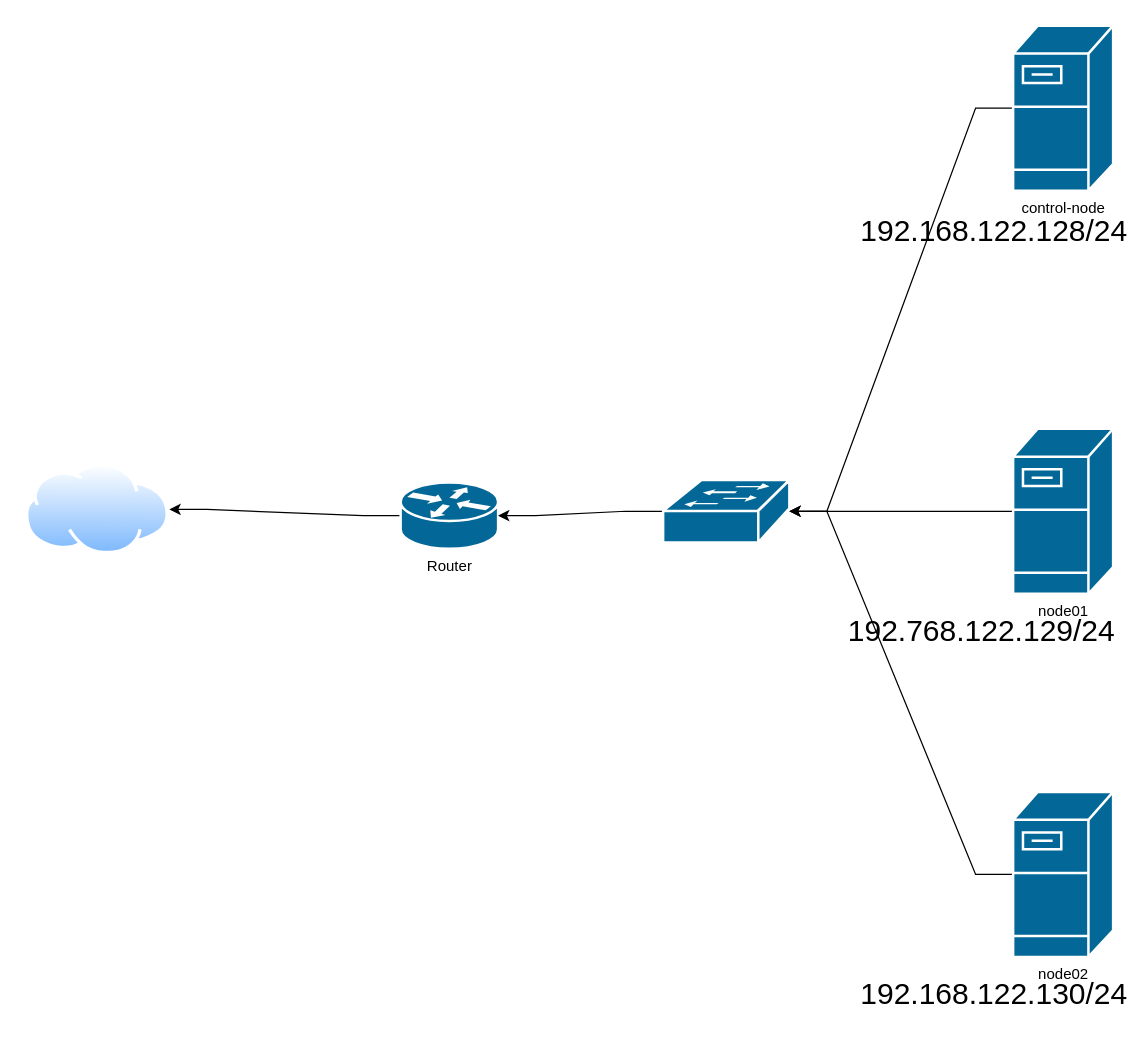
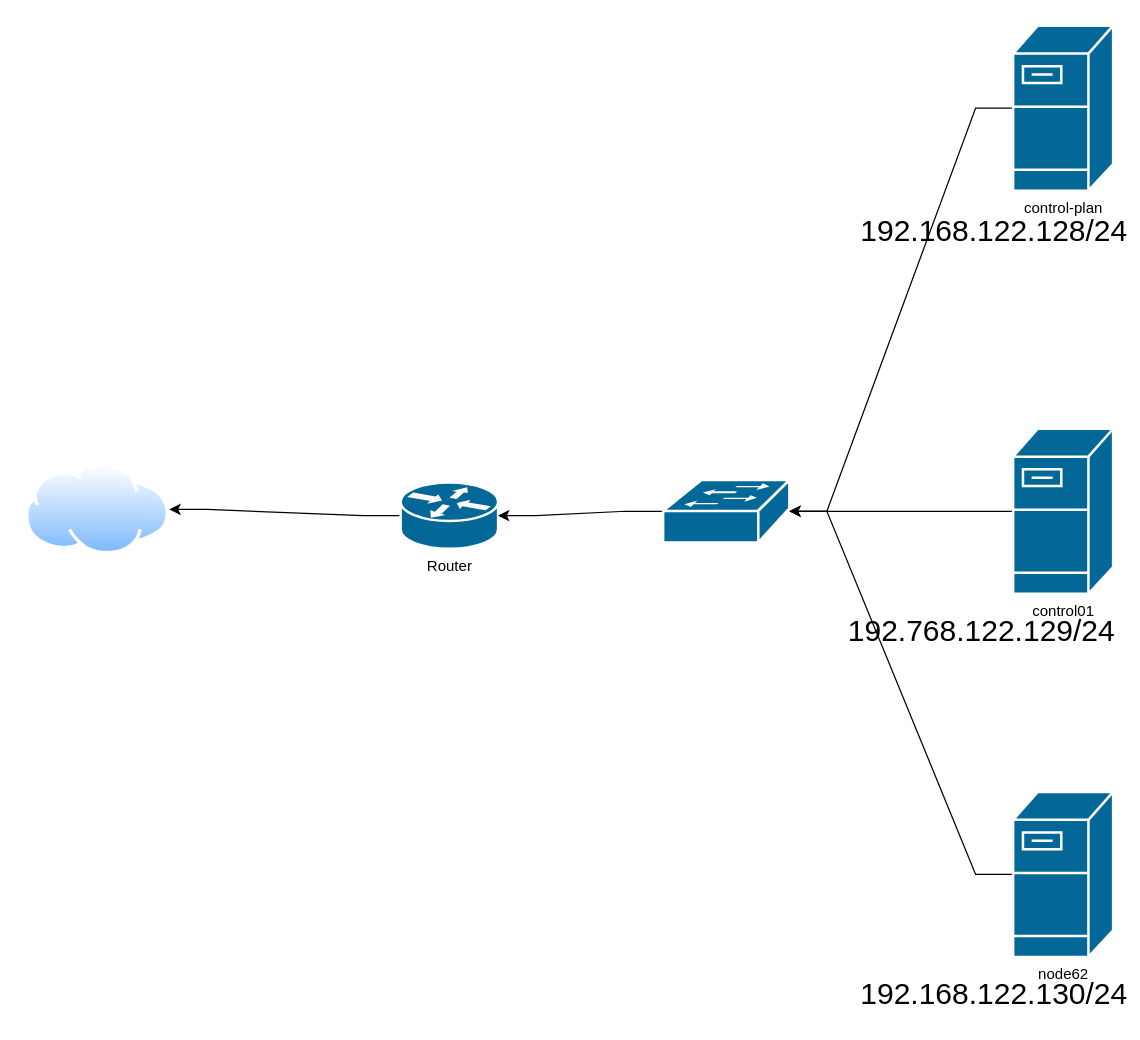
- <mxCell id="3" value="control-node" style="shape=mxgraph.cisco.servers.fileserver;sketch=0;html=1;pointerEvents=1;dashed=0;fillColor=#036897;strokeColor=#ffffff;strokeWidth=2;verticalLabelPosition=bottom;verticalAlign=top;align=center;outlineConnect=0;" parent="1" vertex="1"><mxGeometry x="810" y="20" width="80" height="132" as="geometry" /></mxCell>
+ <mxCell id="3" value="control-plan" style="shape=mxgraph.cisco.servers.fileserver;sketch=0;html=1;pointerEvents=1;dashed=0;fillColor=#036897;strokeColor=#ffffff;strokeWidth=2;verticalLabelPosition=bottom;verticalAlign=top;align=center;outlineConnect=0;" parent="1" vertex="1"><mxGeometry x="810" y="20" width="80" height="132" as="geometry" /></mxCell>
- <mxCell id="9" value="node01" style="shape=mxgraph.cisco.servers.fileserver;sketch=0;html=1;pointerEvents=1;dashed=0;fillColor=#036897;strokeColor=#ffffff;strokeWidth=2;verticalLabelPosition=bottom;verticalAlign=top;align=center;outlineConnect=0;" parent="1" vertex="1"><mxGeometry x="810" y="342.5" width="80" height="132" as="geometry" /></mxCell>
+ <mxCell id="9" value="control01" style="shape=mxgraph.cisco.servers.fileserver;sketch=0;html=1;pointerEvents=1;dashed=0;fillColor=#036897;strokeColor=#ffffff;strokeWidth=2;verticalLabelPosition=bottom;verticalAlign=top;align=center;outlineConnect=0;" parent="1" vertex="1"><mxGeometry x="810" y="342.5" width="80" height="132" as="geometry" /></mxCell>
- <mxCell id="11" value="node02" style="shape=mxgraph.cisco.servers.fileserver;sketch=0;html=1;pointerEvents=1;dashed=0;fillColor=#036897;strokeColor=#ffffff;strokeWidth=2;verticalLabelPosition=bottom;verticalAlign=top;align=center;outlineConnect=0;" parent="1" vertex="1"><mxGeometry x="810" y="633" width="80" height="132" as="geometry" /></mxCell>
+ <mxCell id="11" value="node62" style="shape=mxgraph.cisco.servers.fileserver;sketch=0;html=1;pointerEvents=1;dashed=0;fillColor=#036897;strokeColor=#ffffff;strokeWidth=2;verticalLabelPosition=bottom;verticalAlign=top;align=center;outlineConnect=0;" parent="1" vertex="1"><mxGeometry x="810" y="633" width="80" height="132" as="geometry" /></mxCell>
